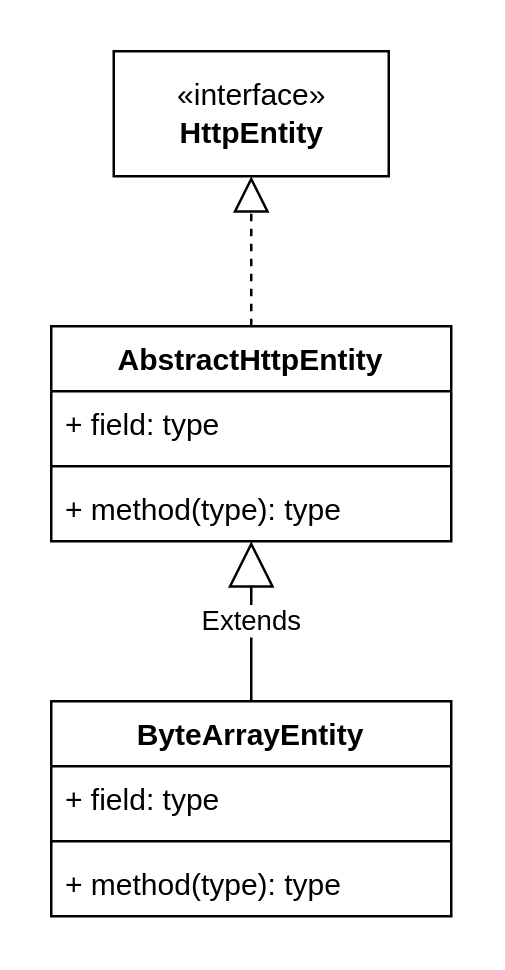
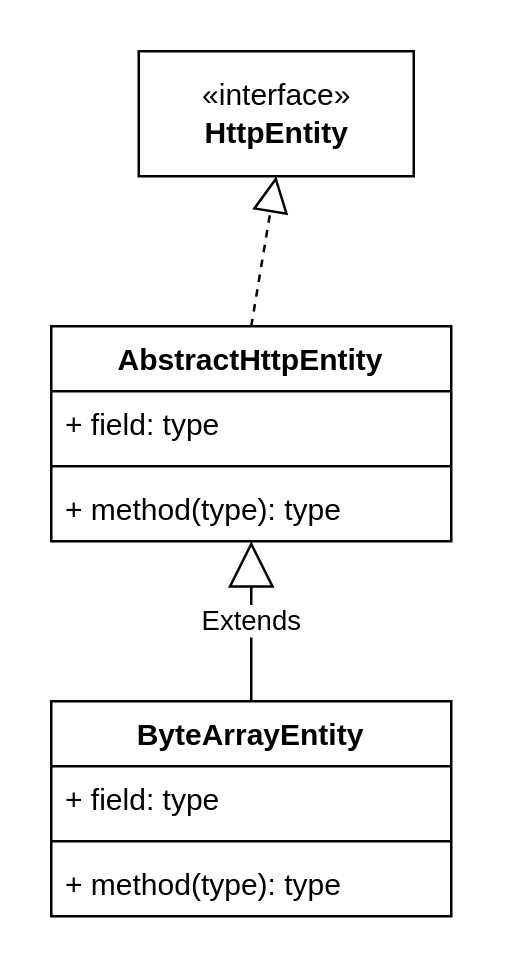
- <mxCell id="12" value="«interface»&lt;br&gt;&lt;b&gt;HttpEntity&lt;/b&gt;" style="html=1;" parent="1" vertex="1"><mxGeometry x="45" y="20" width="110" height="50" as="geometry" /></mxCell>
+ <mxCell id="12" value="«interface»&lt;br&gt;&lt;b&gt;HttpEntity&lt;/b&gt;" style="html=1;" parent="1" vertex="1"><mxGeometry x="55" y="20" width="110" height="50" as="geometry" /></mxCell>
